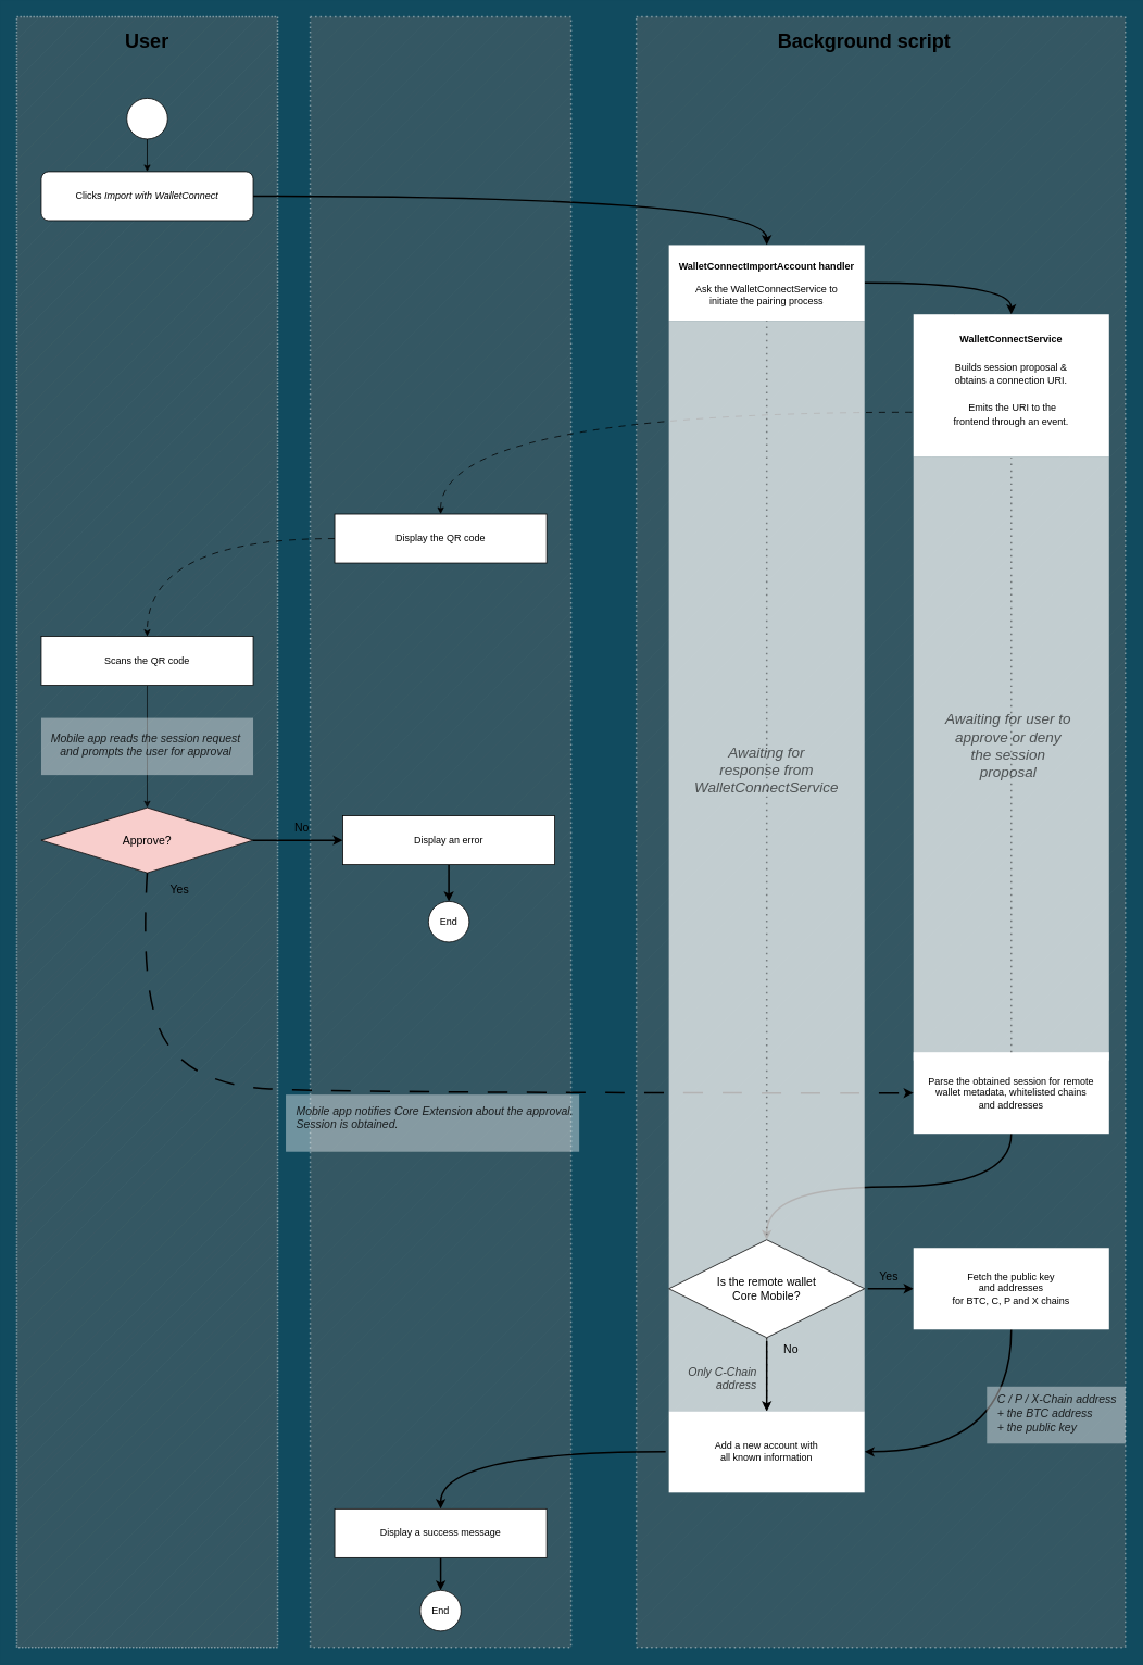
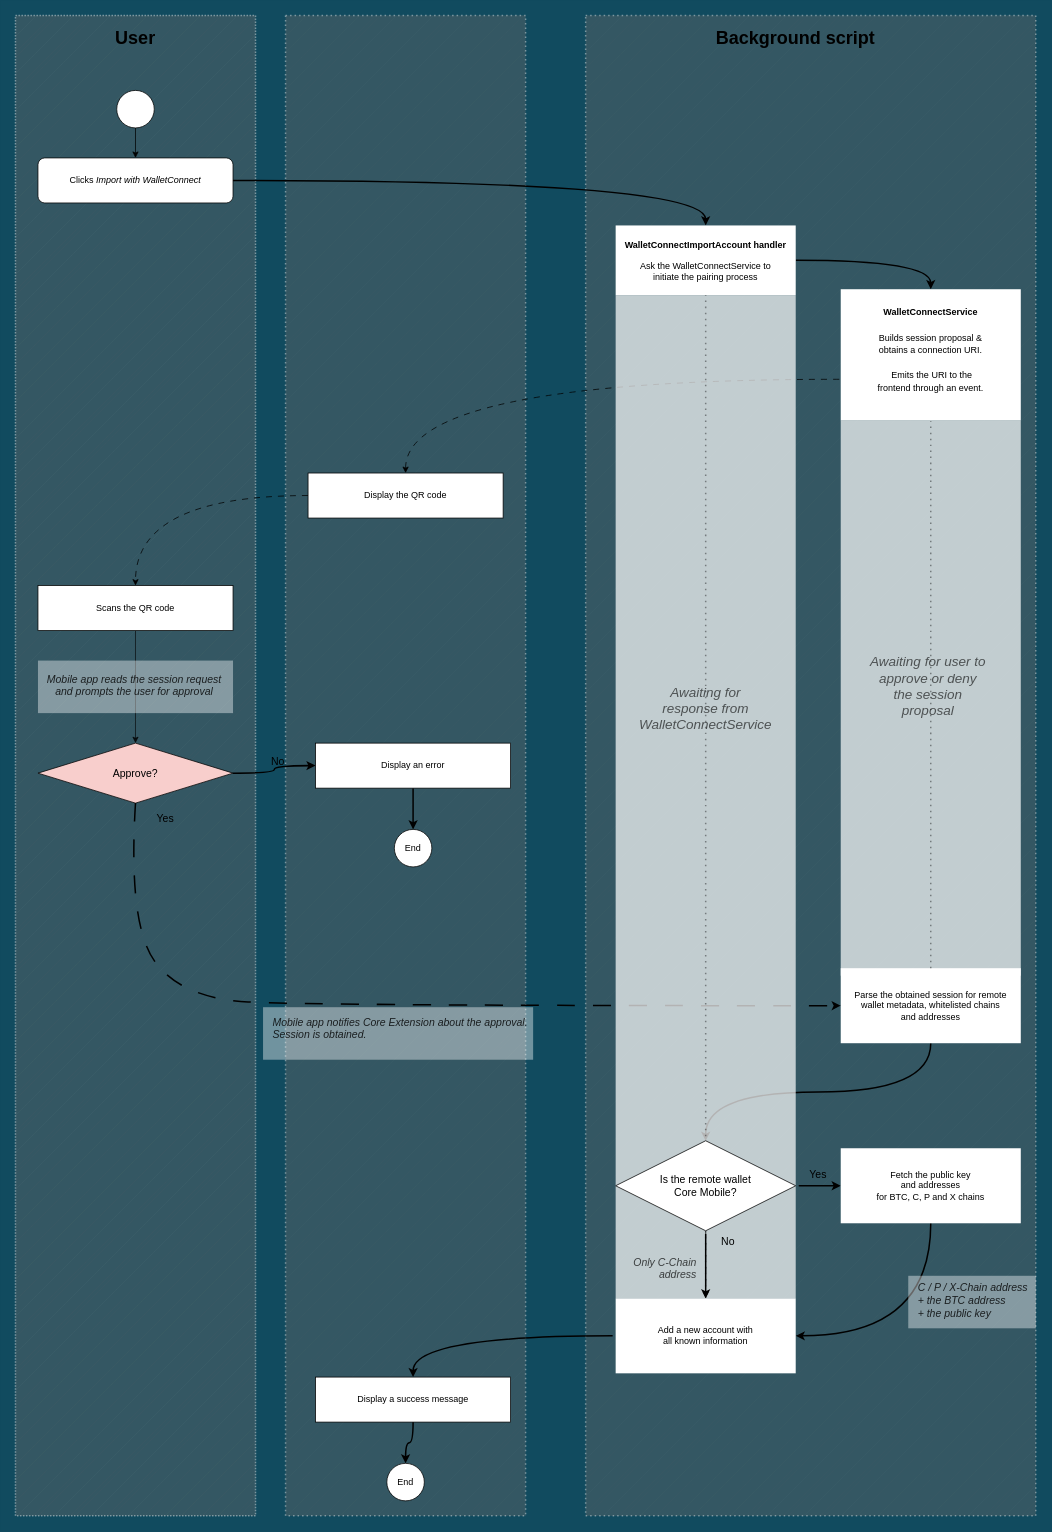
- <mxCell id="23" value="Display an error" style="rounded=0;whiteSpace=wrap;html=1;" parent="1" vertex="1"><mxGeometry x="420" y="1000" width="260" height="60" as="geometry" /></mxCell>
+ <mxCell id="23" value="Display an error" style="rounded=0;whiteSpace=wrap;html=1;" parent="1" vertex="1"><mxGeometry x="420" y="990" width="260" height="60" as="geometry" /></mxCell>
- <mxCell id="51" value="Display a success message" style="rounded=0;whiteSpace=wrap;html=1;" parent="1" vertex="1"><mxGeometry x="410" y="1850" width="260" height="60" as="geometry" /></mxCell>
+ <mxCell id="51" value="Display a success message" style="rounded=0;whiteSpace=wrap;html=1;" parent="1" vertex="1"><mxGeometry x="420" y="1835" width="260" height="60" as="geometry" /></mxCell>
